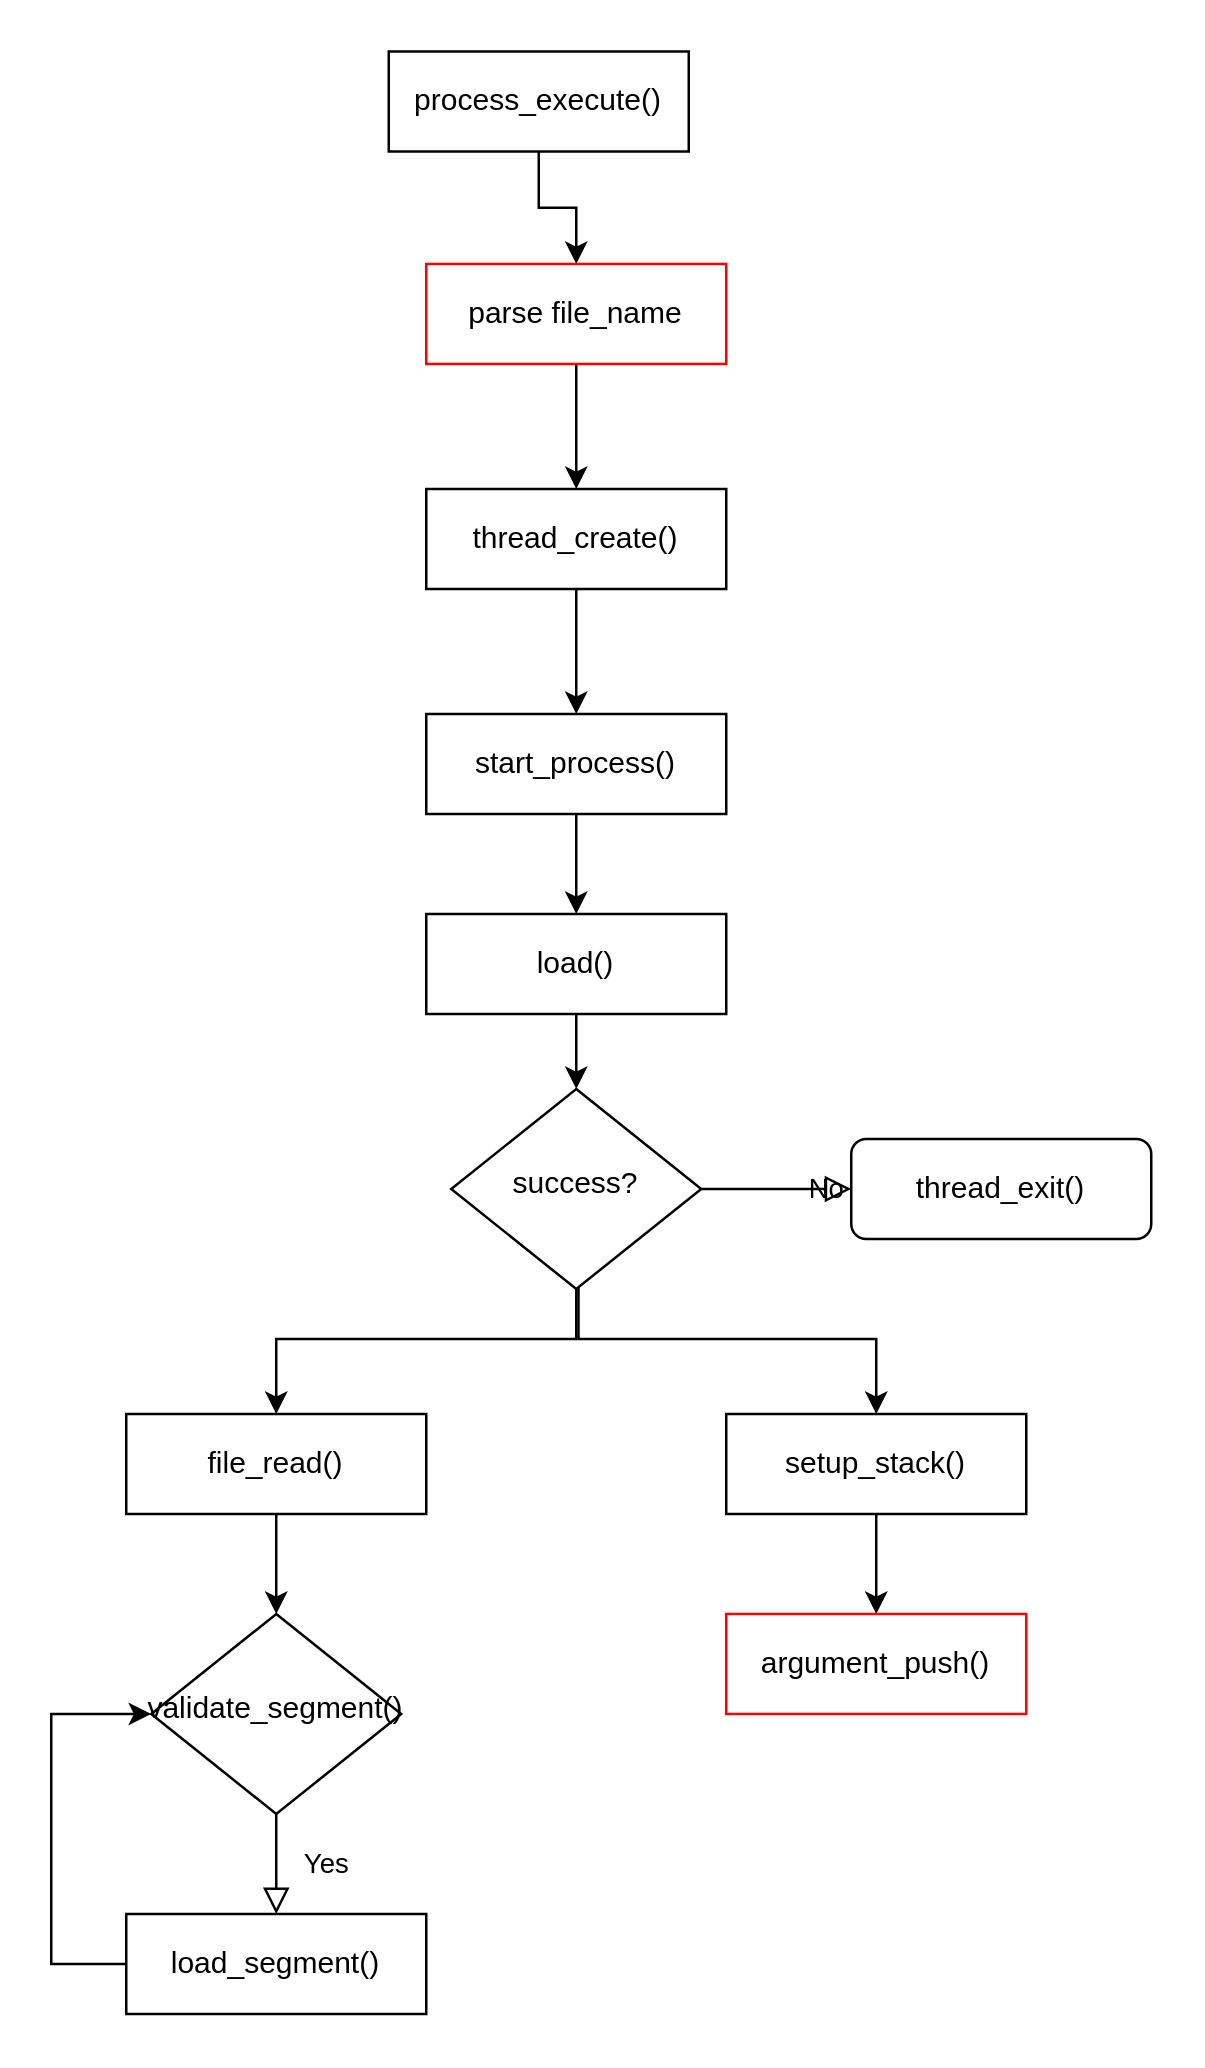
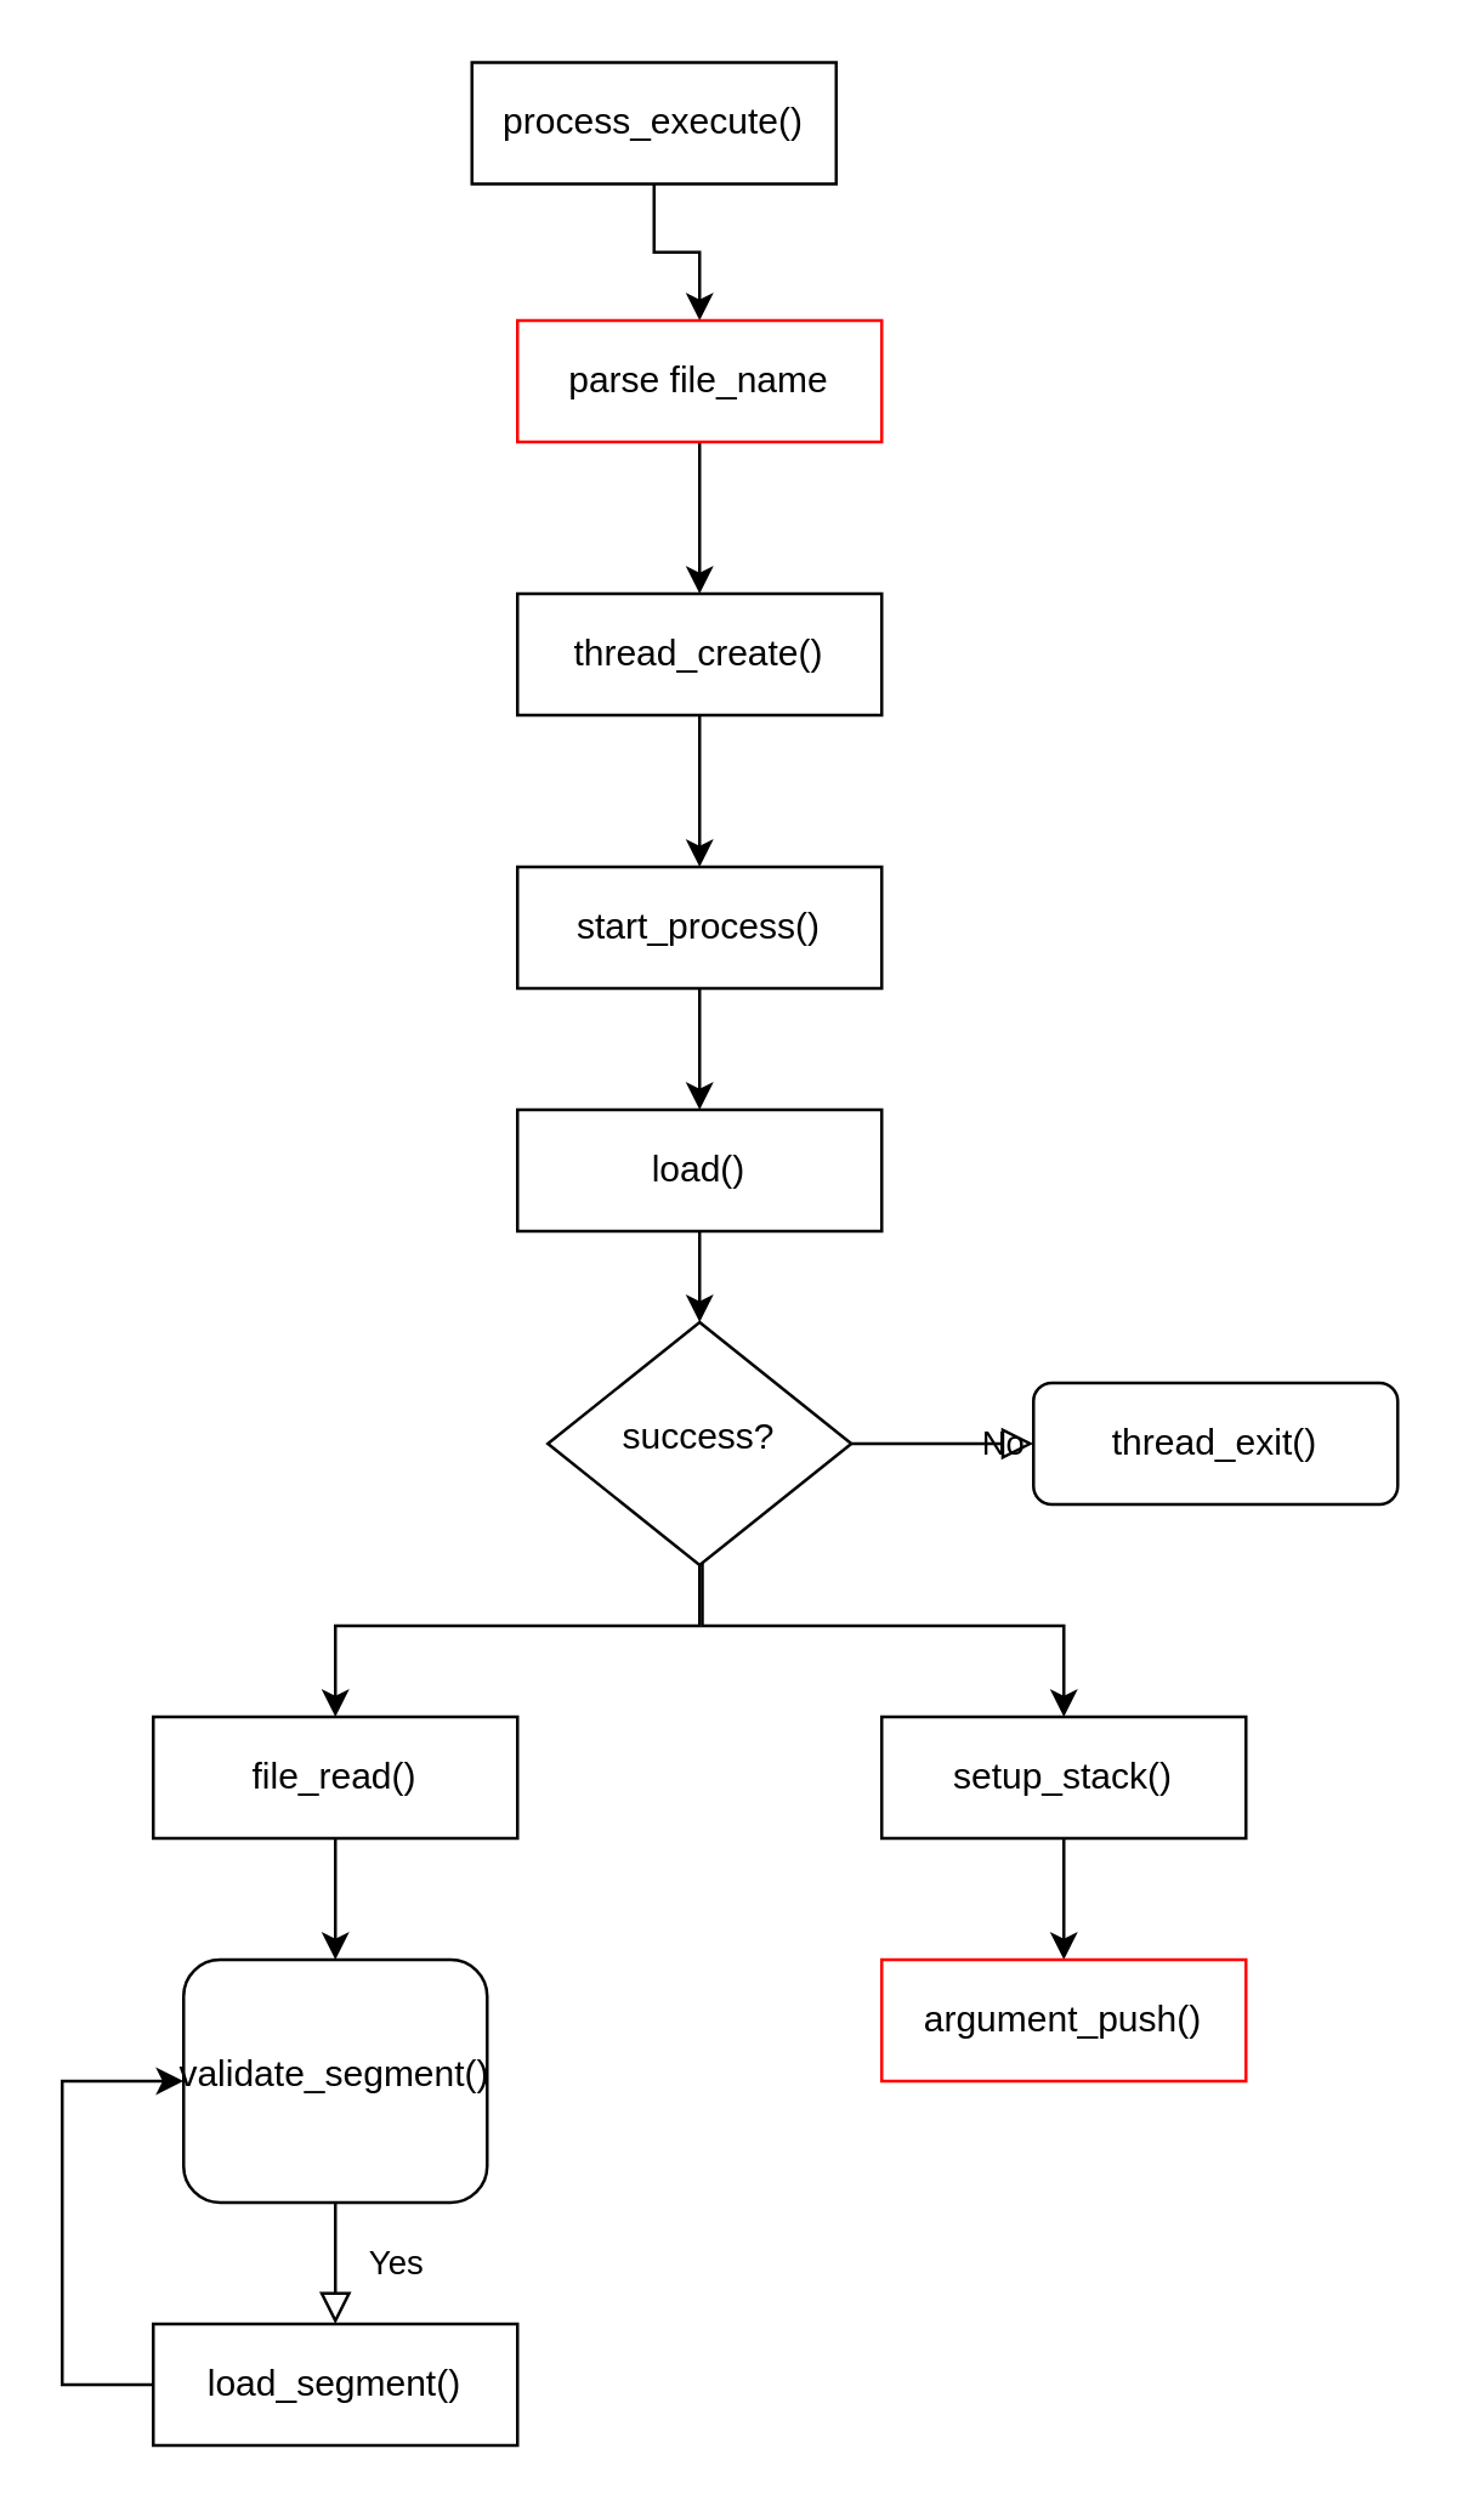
- <mxCell id="13" value="validate_segment()" style="rhombus;whiteSpace=wrap;html=1;shadow=0;fontFamily=Helvetica;fontSize=12;align=center;strokeWidth=1;spacing=6;spacingTop=-4;" parent="1" vertex="1"><mxGeometry x="60" y="645" width="100" height="80" as="geometry" /></mxCell>
+ <mxCell id="13" value="validate_segment()" style="whiteSpace=wrap;html=1;shadow=0;fontFamily=Helvetica;fontSize=12;align=center;strokeWidth=1;spacing=6;spacingTop=-4;rounded=1;" parent="1" vertex="1"><mxGeometry x="60" y="645" width="100" height="80" as="geometry" /></mxCell>
